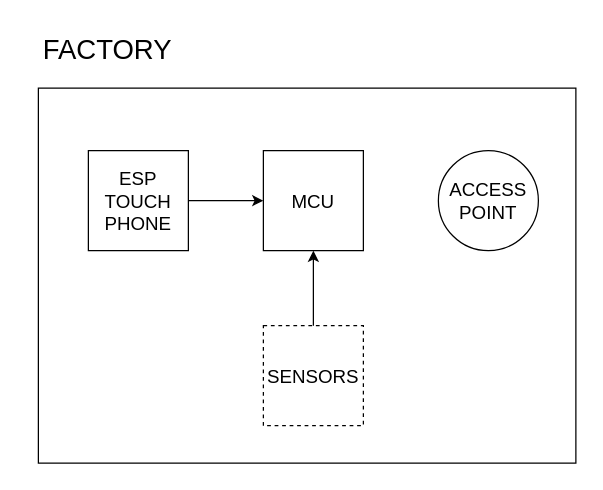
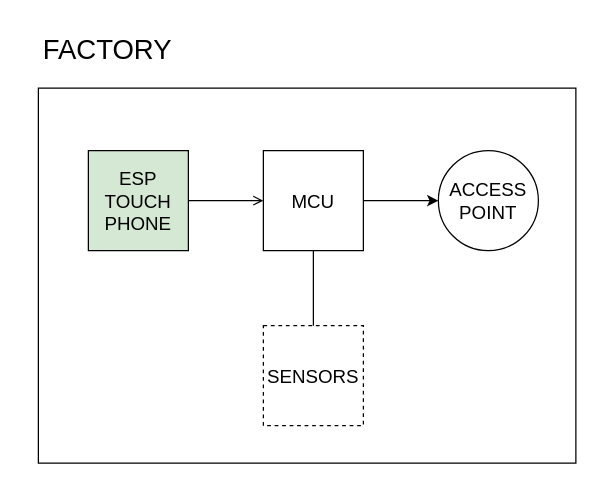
- <mxCell id="5" value="ESP TOUCH PHONE" style="whiteSpace=wrap;html=1;aspect=fixed;fontStyle=0;fontSize=15;" parent="1" vertex="1"><mxGeometry x="70" y="120" width="80" height="80" as="geometry" /></mxCell>
+ <mxCell id="5" value="ESP TOUCH PHONE" style="whiteSpace=wrap;html=1;aspect=fixed;fontStyle=0;fontSize=15;fillColor=#d5e8d4;" parent="1" vertex="1"><mxGeometry x="70" y="120" width="80" height="80" as="geometry" /></mxCell>
- <mxCell id="4" style="edgeStyle=orthogonalEdgeStyle;rounded=0;orthogonalLoop=1;jettySize=auto;html=1;fontStyle=0" parent="1" source="5" target="8" edge="1"><mxGeometry relative="1" as="geometry"><mxPoint x="40" y="120" as="targetPoint" /></mxGeometry></mxCell>
+ <mxCell id="4" style="edgeStyle=orthogonalEdgeStyle;rounded=0;orthogonalLoop=1;jettySize=auto;html=1;fontStyle=0;endArrow=open;" parent="1" source="5" target="8" edge="1"><mxGeometry relative="1" as="geometry"><mxPoint x="40" y="120" as="targetPoint" /></mxGeometry></mxCell>
+ <mxCell id="3" style="edgeStyle=orthogonalEdgeStyle;rounded=0;orthogonalLoop=1;jettySize=auto;html=1;fontStyle=0" parent="1" source="8" target="6" edge="1"><mxGeometry relative="1" as="geometry"><mxPoint x="570" y="120" as="sourcePoint" /></mxGeometry></mxCell>
- <mxCell id="10" style="edgeStyle=orthogonalEdgeStyle;rounded=0;orthogonalLoop=1;jettySize=auto;html=1;fontStyle=0" edge="1" parent="1" source="9" target="8"><mxGeometry relative="1" as="geometry"><mxPoint x="300" y="170" as="sourcePoint" /><mxPoint x="360" y="170" as="targetPoint" /></mxGeometry></mxCell>
+ <mxCell id="10" style="edgeStyle=orthogonalEdgeStyle;rounded=0;orthogonalLoop=1;jettySize=auto;html=1;fontStyle=0;endArrow=none;" edge="1" parent="1" source="9" target="8"><mxGeometry relative="1" as="geometry"><mxPoint x="300" y="170" as="sourcePoint" /><mxPoint x="360" y="170" as="targetPoint" /></mxGeometry></mxCell>
